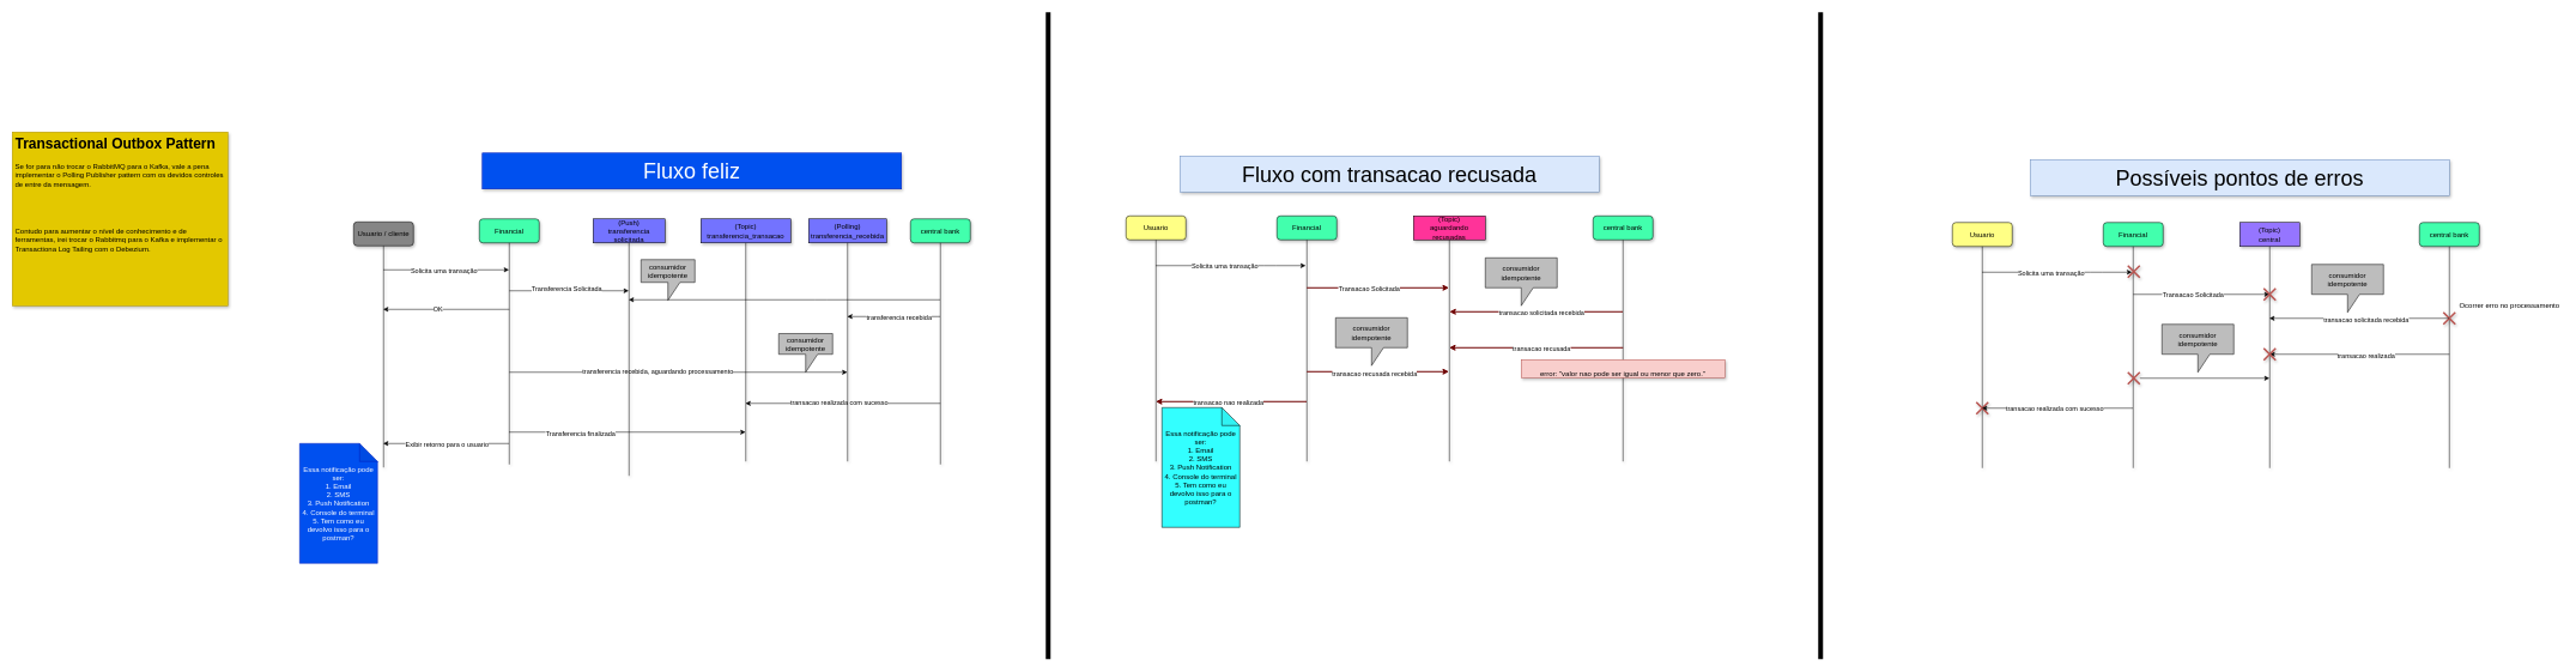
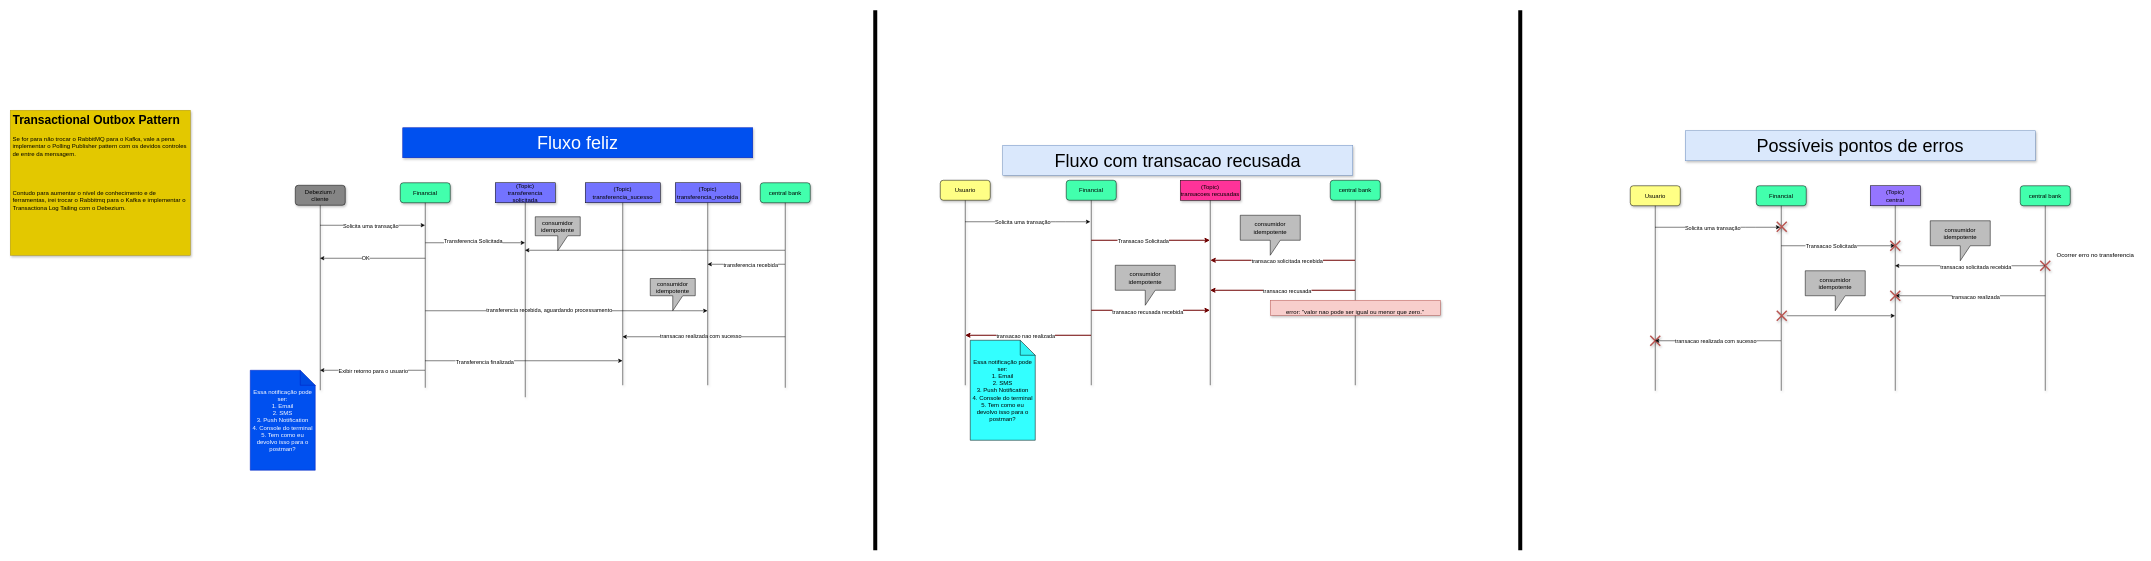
- <mxCell id="23" value="&lt;font style=&quot;font-size: 36px&quot;&gt;Fluxo com transacao recusada&lt;/font&gt;" style="text;html=1;strokeColor=#6c8ebf;fillColor=#dae8fc;align=center;verticalAlign=middle;whiteSpace=wrap;rounded=0;shadow=1;glass=0;sketch=0;" parent="3" vertex="1"><mxGeometry x="90" width="700" height="60" as="geometry" /></mxCell>
+ <mxCell id="23" value="&lt;font style=&quot;font-size: 36px&quot;&gt;Fluxo com transacao recusada&lt;/font&gt;" style="text;html=1;strokeColor=#6c8ebf;fillColor=#dae8fc;align=center;verticalAlign=middle;whiteSpace=wrap;rounded=0;shadow=1;glass=0;sketch=0;" parent="3" vertex="1"><mxGeometry x="125" y="30" width="700" height="60" as="geometry" /></mxCell>
- <mxCell id="47" value="&lt;font style=&quot;font-size: 36px&quot;&gt;Possíveis pontos de erros&lt;/font&gt;" style="text;html=1;strokeColor=#6c8ebf;fillColor=#dae8fc;align=center;verticalAlign=middle;whiteSpace=wrap;rounded=0;shadow=1;glass=0;sketch=0;" parent="25" vertex="1"><mxGeometry x="130" y="5" width="700" height="60" as="geometry" /></mxCell>
+ <mxCell id="47" value="&lt;font style=&quot;font-size: 36px&quot;&gt;Possíveis pontos de erros&lt;/font&gt;" style="text;html=1;strokeColor=#6c8ebf;fillColor=#dae8fc;align=center;verticalAlign=middle;whiteSpace=wrap;rounded=0;shadow=1;glass=0;sketch=0;" parent="25" vertex="1"><mxGeometry x="110" width="700" height="60" as="geometry" /></mxCell>
- <mxCell id="12" value="(Topic)&lt;br&gt;aguardando recusadas" style="shape=umlLifeline;perimeter=lifelinePerimeter;whiteSpace=wrap;html=1;container=1;collapsible=0;recursiveResize=0;outlineConnect=0;lifelineDashed=0;fillColor=#FF3399;rounded=0;shadow=1;gradientColor=none;" parent="3" vertex="1"><mxGeometry x="480" y="100" width="120" height="410" as="geometry" /></mxCell>
+ <mxCell id="12" value="(Topic)&lt;br&gt;transacoes recusadas" style="shape=umlLifeline;perimeter=lifelinePerimeter;whiteSpace=wrap;html=1;container=1;collapsible=0;recursiveResize=0;outlineConnect=0;lifelineDashed=0;fillColor=#FF3399;rounded=0;shadow=1;gradientColor=none;" parent="3" vertex="1"><mxGeometry x="480" y="100" width="120" height="410" as="geometry" /></mxCell>
- <mxCell id="69" value="(Push)&lt;br&gt;transferencia solicitada" style="shape=umlLifeline;perimeter=lifelinePerimeter;whiteSpace=wrap;html=1;container=1;collapsible=0;recursiveResize=0;outlineConnect=0;lifelineDashed=0;fillColor=#7373FF;rounded=0;shadow=1;gradientColor=none;" parent="1" vertex="1"><mxGeometry x="990" y="365" width="120" height="429" as="geometry" /></mxCell>
+ <mxCell id="69" value="(Topic)&lt;br&gt;transferencia solicitada" style="shape=umlLifeline;perimeter=lifelinePerimeter;whiteSpace=wrap;html=1;container=1;collapsible=0;recursiveResize=0;outlineConnect=0;lifelineDashed=0;fillColor=#7373FF;rounded=0;shadow=1;gradientColor=none;" parent="1" vertex="1"><mxGeometry x="990" y="365" width="120" height="429" as="geometry" /></mxCell>
- <mxCell id="61" value="(Topic)&lt;br&gt;transferencia_transacao" style="shape=umlLifeline;perimeter=lifelinePerimeter;whiteSpace=wrap;html=1;container=1;collapsible=0;recursiveResize=0;outlineConnect=0;lifelineDashed=0;fillColor=#7373FF;rounded=0;shadow=1;gradientColor=none;" parent="1" vertex="1"><mxGeometry x="1170" y="365" width="150" height="405" as="geometry" /></mxCell>
+ <mxCell id="61" value="(Topic)&lt;br&gt;transferencia_sucesso" style="shape=umlLifeline;perimeter=lifelinePerimeter;whiteSpace=wrap;html=1;container=1;collapsible=0;recursiveResize=0;outlineConnect=0;lifelineDashed=0;fillColor=#7373FF;rounded=0;shadow=1;gradientColor=none;" parent="1" vertex="1"><mxGeometry x="1170" y="365" width="150" height="405" as="geometry" /></mxCell>
- <mxCell id="70" value="(Polling)&lt;br&gt;transferencia_recebida" style="shape=umlLifeline;perimeter=lifelinePerimeter;whiteSpace=wrap;html=1;container=1;collapsible=0;recursiveResize=0;outlineConnect=0;lifelineDashed=0;fillColor=#7373FF;rounded=0;shadow=1;gradientColor=none;" vertex="1" parent="1"><mxGeometry x="1350" y="365" width="130" height="405" as="geometry" /></mxCell>
+ <mxCell id="70" value="(Topic)&lt;br&gt;transferencia_recebida" style="shape=umlLifeline;perimeter=lifelinePerimeter;whiteSpace=wrap;html=1;container=1;collapsible=0;recursiveResize=0;outlineConnect=0;lifelineDashed=0;fillColor=#7373FF;rounded=0;shadow=1;gradientColor=none;" vertex="1" parent="1"><mxGeometry x="1350" y="365" width="130" height="405" as="geometry" /></mxCell>
- <mxCell id="62" value="Usuario / cliente" style="shape=umlLifeline;perimeter=lifelinePerimeter;whiteSpace=wrap;html=1;container=1;collapsible=0;recursiveResize=0;outlineConnect=0;lifelineDashed=0;fillColor=#858585;rounded=1;shadow=1;" parent="1" vertex="1"><mxGeometry x="590" y="370" width="100" height="410" as="geometry" /></mxCell>
+ <mxCell id="62" value="Debezium / cliente" style="shape=umlLifeline;perimeter=lifelinePerimeter;whiteSpace=wrap;html=1;container=1;collapsible=0;recursiveResize=0;outlineConnect=0;lifelineDashed=0;fillColor=#858585;rounded=1;shadow=1;" parent="1" vertex="1"><mxGeometry x="590" y="370" width="100" height="410" as="geometry" /></mxCell>
- <mxCell id="51" value="Ocorrer erro no processamento" style="text;html=1;align=center;verticalAlign=middle;resizable=0;points=[];autosize=1;strokeColor=none;fillColor=none;fontSize=12;" parent="1" vertex="1"><mxGeometry x="4100" y="500" width="180" height="20" as="geometry" /></mxCell>
+ <mxCell id="51" value="Ocorrer erro no transferencia" style="text;html=1;align=center;verticalAlign=middle;resizable=0;points=[];autosize=1;strokeColor=none;fillColor=none;fontSize=12;" parent="1" vertex="1"><mxGeometry x="4100" y="500" width="180" height="20" as="geometry" /></mxCell>
